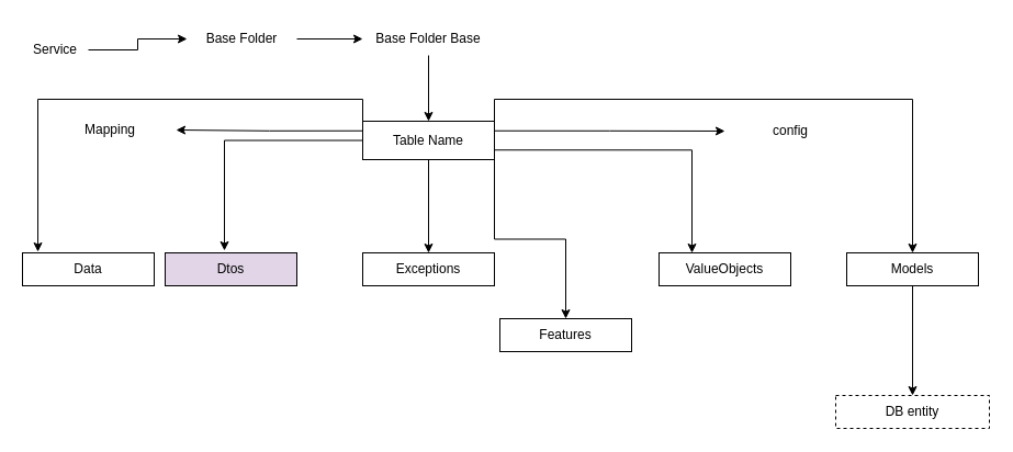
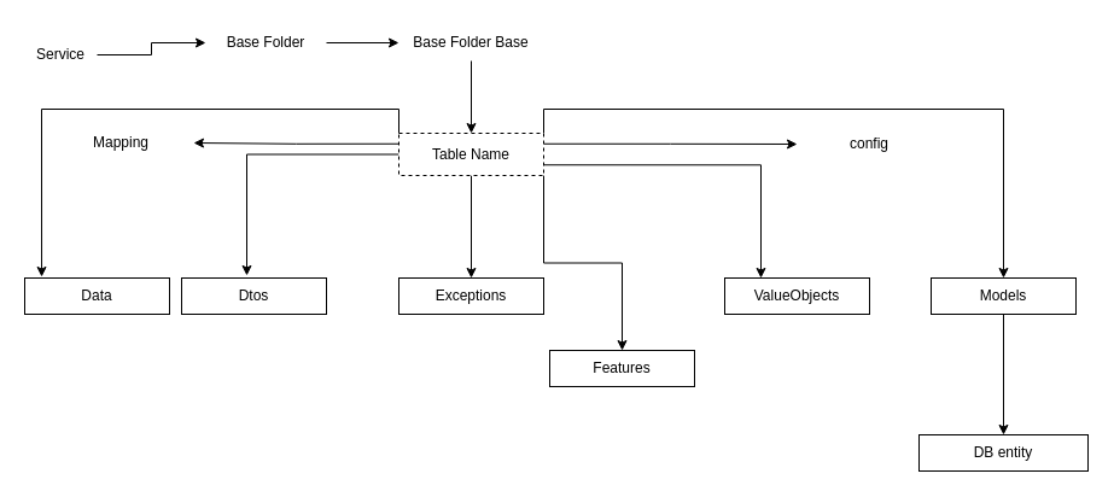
- <mxCell id="16" value="Table Name" style="whiteSpace=wrap;html=1;" vertex="1" parent="1"><mxGeometry x="330" y="110" width="120" height="35" as="geometry" /></mxCell>
+ <mxCell id="16" value="Table Name" style="whiteSpace=wrap;html=1;dashed=1;" vertex="1" parent="1"><mxGeometry x="330" y="110" width="120" height="35" as="geometry" /></mxCell>
- <mxCell id="18" value="Dtos" style="whiteSpace=wrap;html=1;fillColor=#e1d5e7;" vertex="1" parent="1"><mxGeometry x="150" y="230" width="120" height="30" as="geometry" /></mxCell>
+ <mxCell id="18" value="Dtos" style="whiteSpace=wrap;html=1;" vertex="1" parent="1"><mxGeometry x="150" y="230" width="120" height="30" as="geometry" /></mxCell>
- <mxCell id="24" value="DB entity" style="whiteSpace=wrap;html=1;dashed=1;" vertex="1" parent="1"><mxGeometry x="761" y="360" width="140" height="30" as="geometry" /></mxCell>
+ <mxCell id="24" value="DB entity" style="whiteSpace=wrap;html=1;" vertex="1" parent="1"><mxGeometry x="761" y="360" width="140" height="30" as="geometry" /></mxCell>
